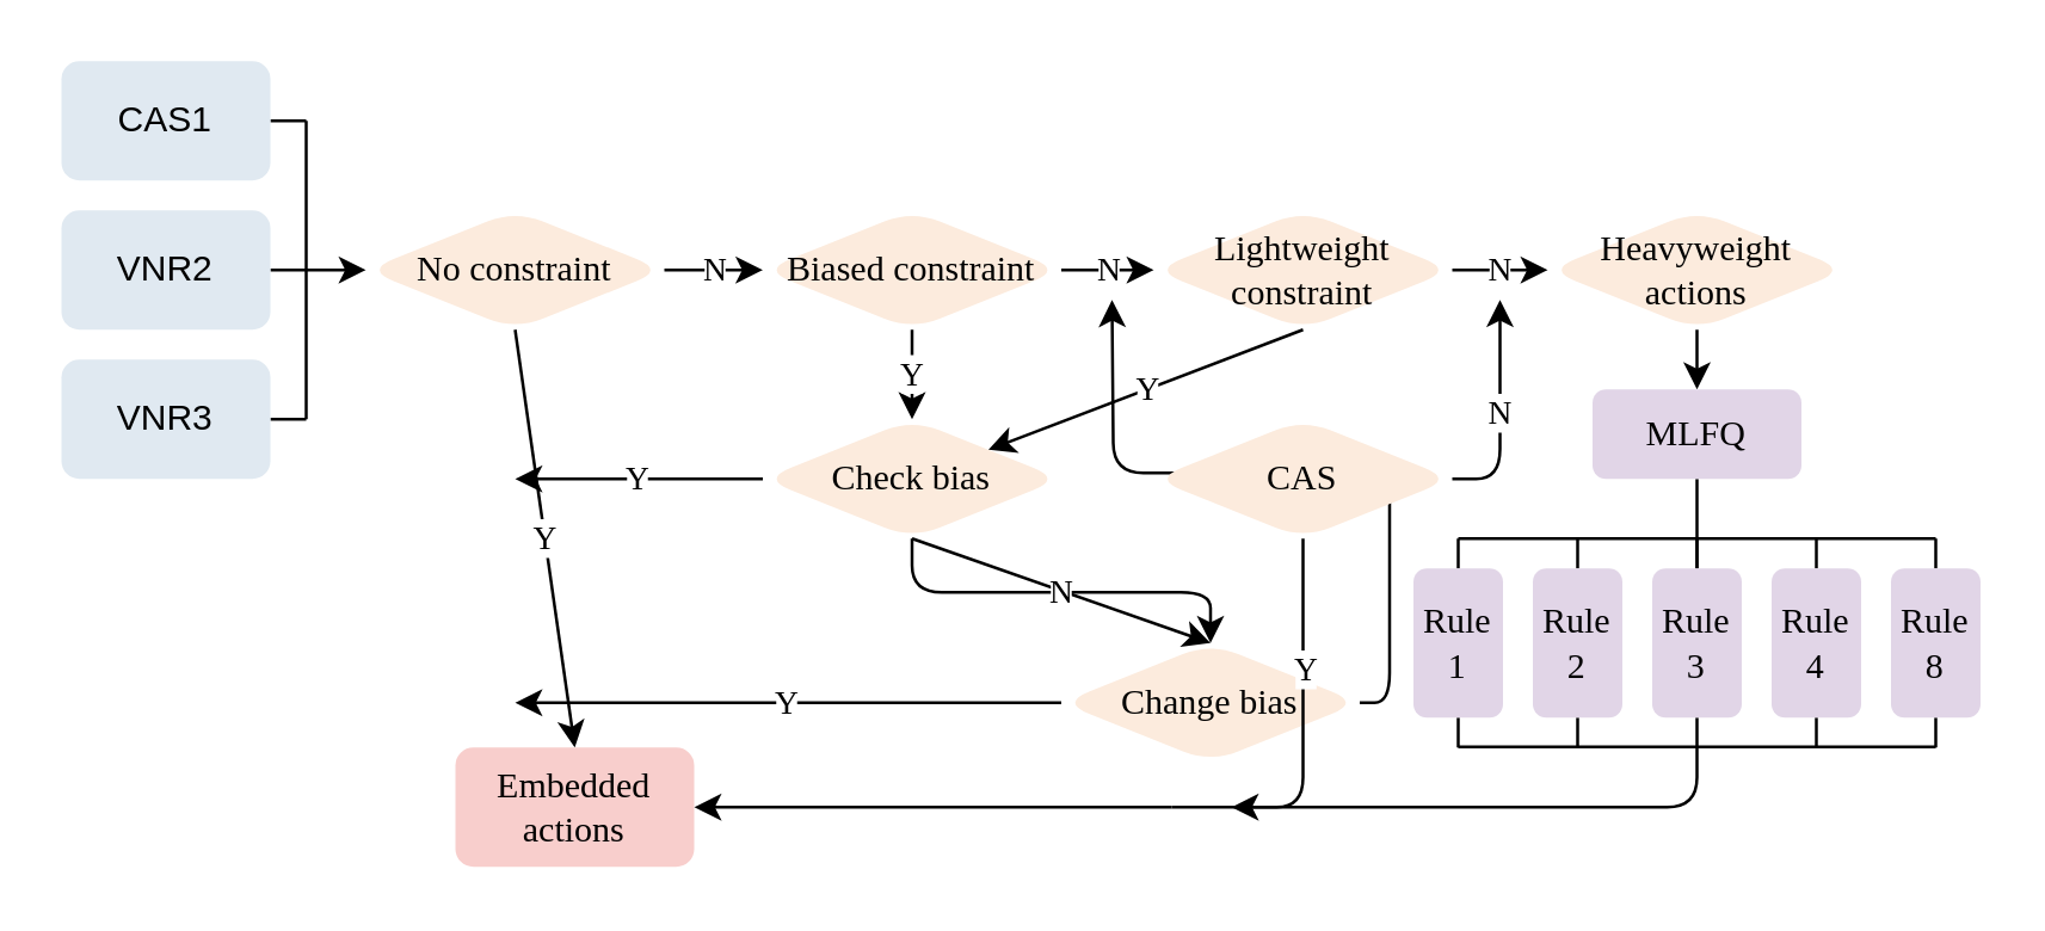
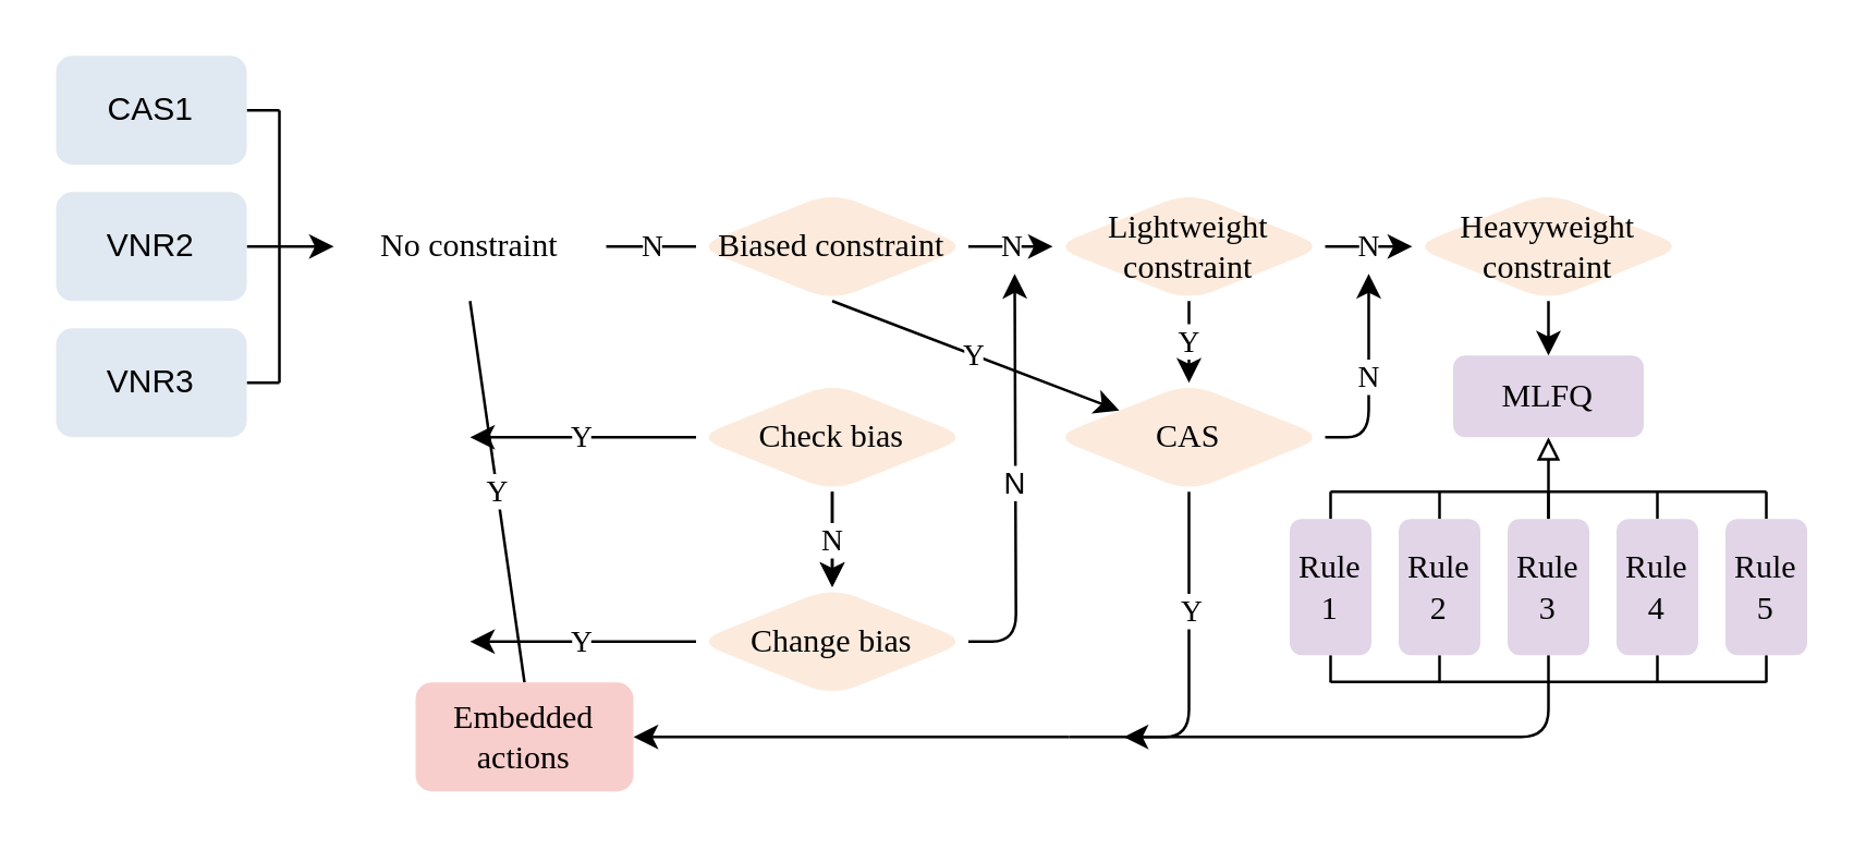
- <mxCell id="6" value="No constraint" style="rhombus;whiteSpace=wrap;html=1;rounded=1;fontFamily=Bahnschrift;fillColor=#FCEBDD;strokeColor=none;" parent="1" vertex="1"><mxGeometry x="122" y="70" width="100" height="40" as="geometry" /></mxCell>
+ <mxCell id="6" value="No constraint" style="rhombus;whiteSpace=wrap;html=1;rounded=1;fontFamily=Bahnschrift;fillColor=#ffffff;strokeColor=none;" parent="1" vertex="1"><mxGeometry x="122" y="70" width="100" height="40" as="geometry" /></mxCell>
- <mxCell id="4" value="N" style="edgeStyle=none;html=1;exitX=1;exitY=0.5;exitDx=0;exitDy=0;entryX=0;entryY=0.5;entryDx=0;entryDy=0;fontFamily=Bahnschrift;endArrow=classic;endFill=1;" parent="1" source="6" target="15" edge="1"><mxGeometry relative="1" as="geometry" /></mxCell>
+ <mxCell id="4" value="N" style="edgeStyle=none;html=1;exitX=1;exitY=0.5;exitDx=0;exitDy=0;entryX=0;entryY=0.5;entryDx=0;entryDy=0;fontFamily=Bahnschrift;endArrow=none;endFill=1;" parent="1" source="6" target="15" edge="1"><mxGeometry relative="1" as="geometry" /></mxCell>
- <mxCell id="20" value="Heavyweight actions" style="rhombus;whiteSpace=wrap;html=1;rounded=1;fontFamily=Bahnschrift;fillColor=#FCEBDD;strokeColor=none;" parent="1" vertex="1"><mxGeometry x="518" y="70" width="100" height="40" as="geometry" /></mxCell>
+ <mxCell id="20" value="Heavyweight constraint" style="rhombus;whiteSpace=wrap;html=1;rounded=1;fontFamily=Bahnschrift;fillColor=#FCEBDD;strokeColor=none;" parent="1" vertex="1"><mxGeometry x="518" y="70" width="100" height="40" as="geometry" /></mxCell>
- <mxCell id="17" value="Y" style="edgeStyle=none;html=1;exitX=0.5;exitY=1;exitDx=0;exitDy=0;fontFamily=Bahnschrift;endArrow=classic;endFill=1;" parent="1" source="18" target="25" edge="1"><mxGeometry relative="1" as="geometry" /></mxCell>
+ <mxCell id="17" value="Y" style="edgeStyle=none;html=1;exitX=0.5;exitY=1;exitDx=0;exitDy=0;entryX=0.5;entryY=0;entryDx=0;entryDy=0;fontFamily=Bahnschrift;endArrow=classic;endFill=1;" parent="1" source="18" target="32" edge="1"><mxGeometry relative="1" as="geometry" /></mxCell>
- <mxCell id="13" value="Y" style="edgeStyle=none;html=1;exitX=0.5;exitY=1;exitDx=0;exitDy=0;entryX=0.5;entryY=0;entryDx=0;entryDy=0;fontFamily=Bahnschrift;endArrow=classic;endFill=1;" parent="1" source="15" target="25" edge="1"><mxGeometry relative="1" as="geometry" /></mxCell>
+ <mxCell id="13" value="Y" style="edgeStyle=none;html=1;exitX=0.5;exitY=1;exitDx=0;exitDy=0;fontFamily=Bahnschrift;endArrow=classic;endFill=1;" parent="1" source="15" target="32" edge="1"><mxGeometry relative="1" as="geometry" /></mxCell>
- <mxCell id="40" style="edgeStyle=elbowEdgeStyle;html=1;exitX=0.5;exitY=0;exitDx=0;exitDy=0;entryX=0.5;entryY=1;entryDx=0;entryDy=0;fontFamily=Bahnschrift;endArrow=none;endFill=0;" parent="1" source="42" target="52" edge="1"><mxGeometry relative="1" as="geometry"><mxPoint x="568" y="170" as="targetPoint" /></mxGeometry></mxCell>
+ <mxCell id="40" style="edgeStyle=elbowEdgeStyle;html=1;exitX=0.5;exitY=0;exitDx=0;exitDy=0;entryX=0.5;entryY=1;entryDx=0;entryDy=0;fontFamily=Bahnschrift;endArrow=block;endFill=0;" parent="1" source="42" target="52" edge="1"><mxGeometry relative="1" as="geometry"><mxPoint x="568" y="170" as="targetPoint" /></mxGeometry></mxCell>
- <mxCell id="48" value="Rule&lt;br&gt;8" style="rounded=1;whiteSpace=wrap;html=1;fontFamily=Bahnschrift;fillColor=#E1D5E7;strokeColor=none;" parent="1" vertex="1"><mxGeometry x="633" y="190" width="30" height="50" as="geometry" /></mxCell>
+ <mxCell id="48" value="Rule&lt;br&gt;5" style="rounded=1;whiteSpace=wrap;html=1;fontFamily=Bahnschrift;fillColor=#E1D5E7;strokeColor=none;" parent="1" vertex="1"><mxGeometry x="633" y="190" width="30" height="50" as="geometry" /></mxCell>
- <mxCell id="28" value="Change bias" style="rhombus;whiteSpace=wrap;html=1;rounded=1;fontFamily=Bahnschrift;fillColor=#FCEBDD;strokeColor=none;" parent="1" vertex="1"><mxGeometry x="355" y="215" width="100" height="40" as="geometry" /></mxCell>
+ <mxCell id="28" value="Change bias" style="rhombus;whiteSpace=wrap;html=1;rounded=1;fontFamily=Bahnschrift;fillColor=#FCEBDD;strokeColor=none;" parent="1" vertex="1"><mxGeometry x="255" y="215" width="100" height="40" as="geometry" /></mxCell>
- <mxCell id="5" value="Y" style="edgeStyle=none;html=1;exitX=0.5;exitY=1;exitDx=0;exitDy=0;entryX=0.5;entryY=0;entryDx=0;entryDy=0;fontFamily=Bahnschrift;endArrow=classic;endFill=1;" parent="1" source="6" target="21" edge="1"><mxGeometry relative="1" as="geometry" /></mxCell>
+ <mxCell id="5" value="Y" style="edgeStyle=none;html=1;exitX=0.5;exitY=1;exitDx=0;exitDy=0;entryX=0.5;entryY=0;entryDx=0;entryDy=0;fontFamily=Bahnschrift;endArrow=none;endFill=1;" parent="1" source="6" target="21" edge="1"><mxGeometry relative="1" as="geometry" /></mxCell>
